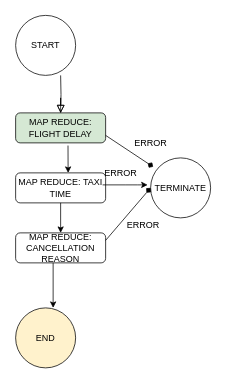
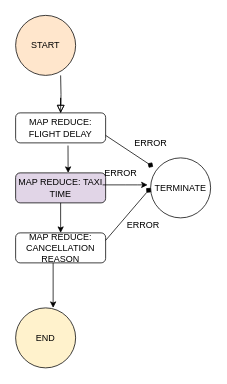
- <mxCell id="3" value="START" style="ellipse;whiteSpace=wrap;html=1;aspect=fixed;" vertex="1" parent="1"><mxGeometry x="20" y="20" width="80" height="80" as="geometry" /></mxCell>
+ <mxCell id="3" value="START" style="ellipse;whiteSpace=wrap;html=1;aspect=fixed;fillColor=#ffe6cc;" vertex="1" parent="1"><mxGeometry x="20" y="20" width="80" height="80" as="geometry" /></mxCell>
- <mxCell id="4" value="MAP REDUCE: FLIGHT DELAY" style="rounded=1;whiteSpace=wrap;html=1;fontSize=12;glass=0;strokeWidth=1;shadow=0;fillColor=#d5e8d4;" parent="1" vertex="1"><mxGeometry x="20" y="150" width="120" height="40" as="geometry" /></mxCell>
+ <mxCell id="4" value="MAP REDUCE: FLIGHT DELAY" style="rounded=1;whiteSpace=wrap;html=1;fontSize=12;glass=0;strokeWidth=1;shadow=0;" parent="1" vertex="1"><mxGeometry x="20" y="150" width="120" height="40" as="geometry" /></mxCell>
- <mxCell id="6" value="MAP REDUCE: TAXI TIME" style="rounded=1;whiteSpace=wrap;html=1;fontSize=12;glass=0;strokeWidth=1;shadow=0;" vertex="1" parent="1"><mxGeometry x="20" y="230" width="120" height="40" as="geometry" /></mxCell>
+ <mxCell id="6" value="MAP REDUCE: TAXI TIME" style="rounded=1;whiteSpace=wrap;html=1;fontSize=12;glass=0;strokeWidth=1;shadow=0;fillColor=#e1d5e7;" vertex="1" parent="1"><mxGeometry x="20" y="230" width="120" height="40" as="geometry" /></mxCell>
